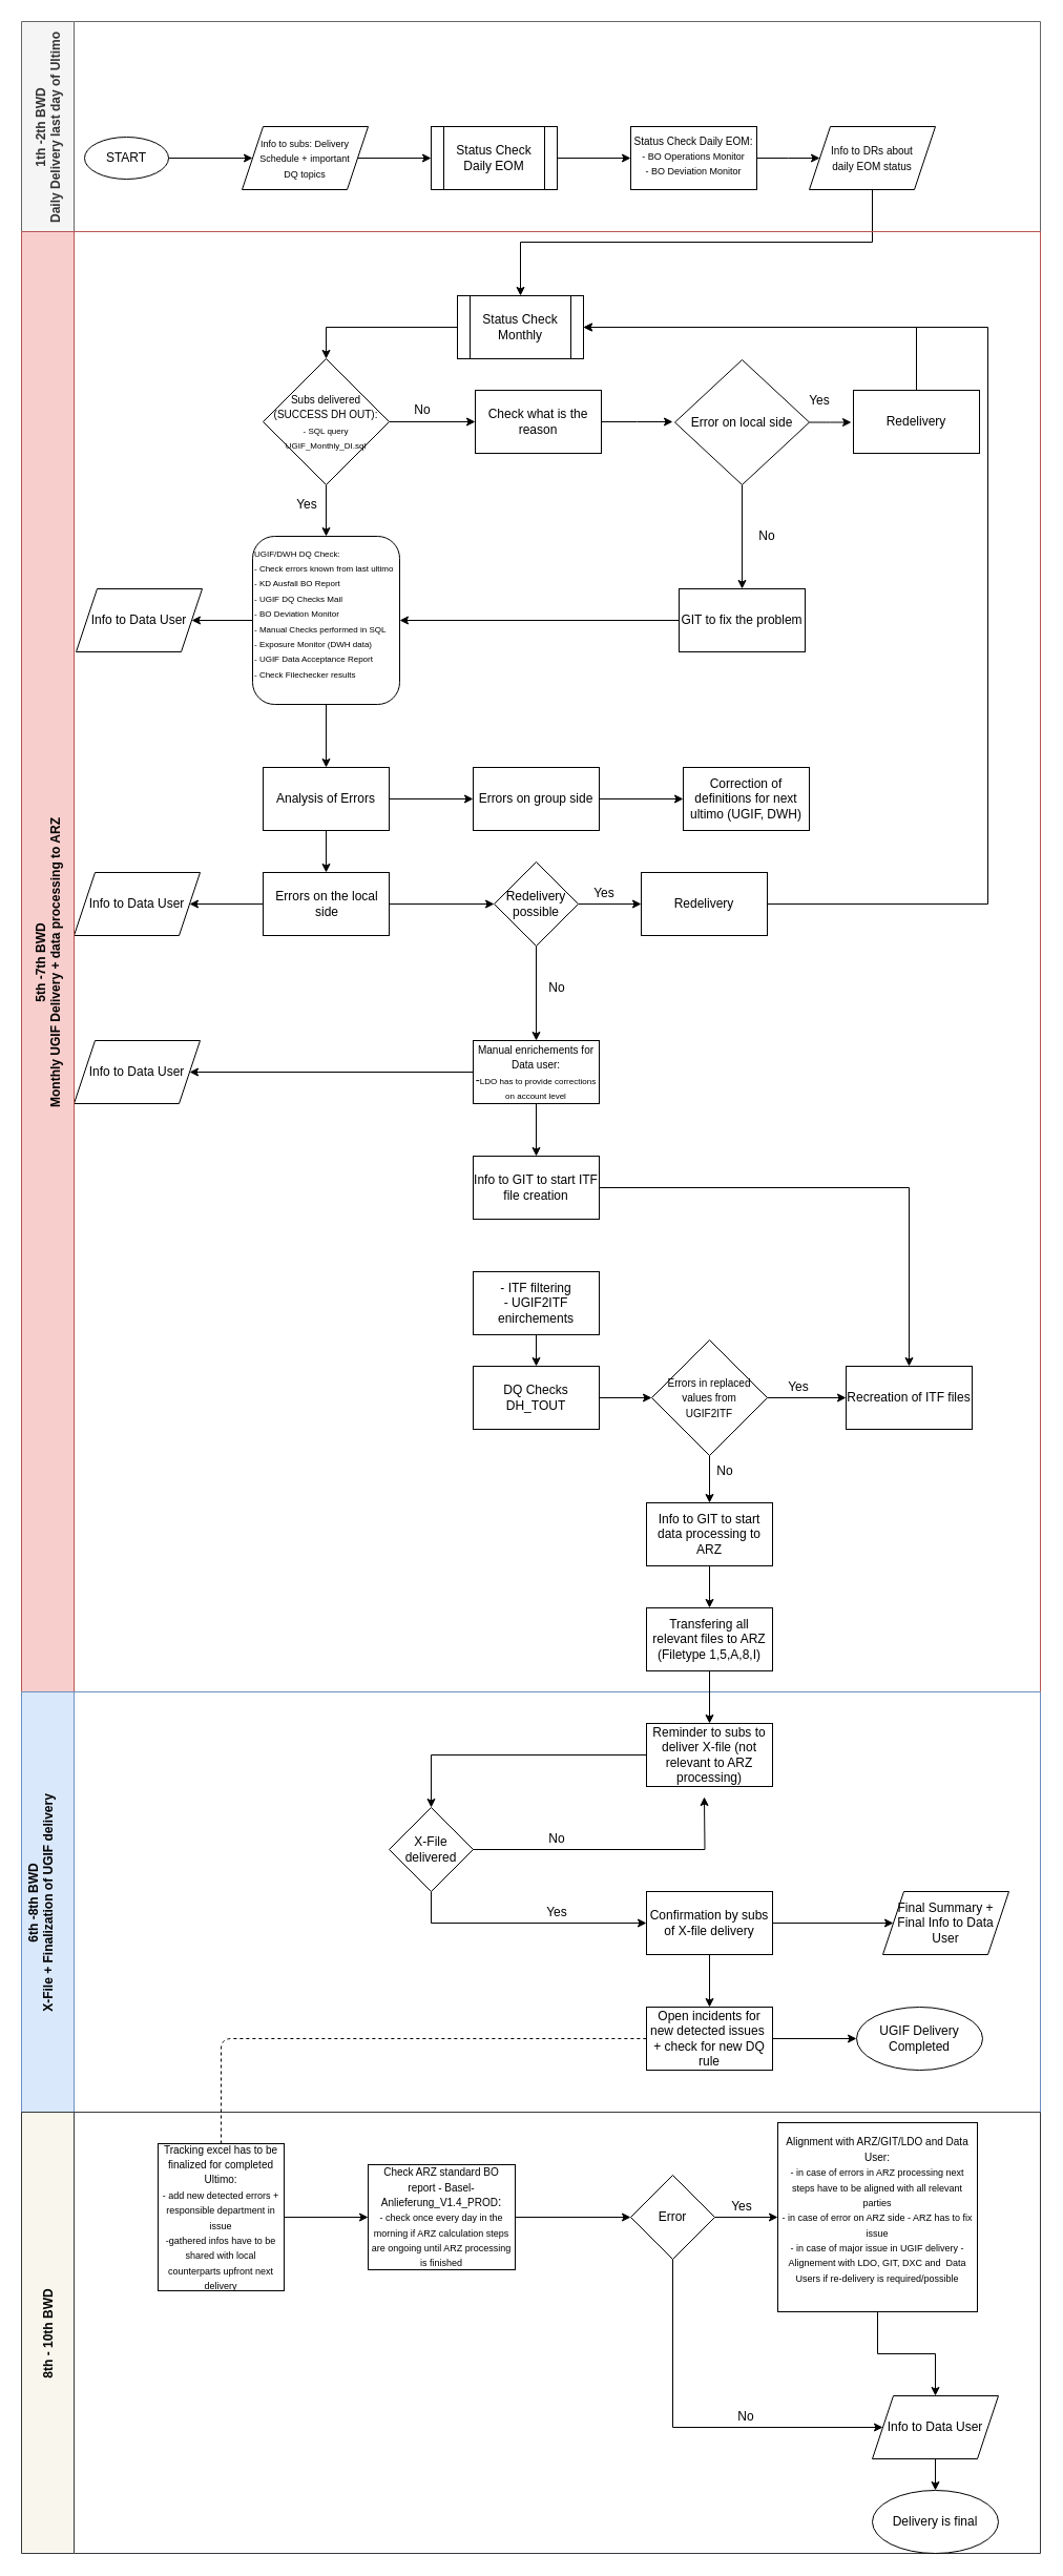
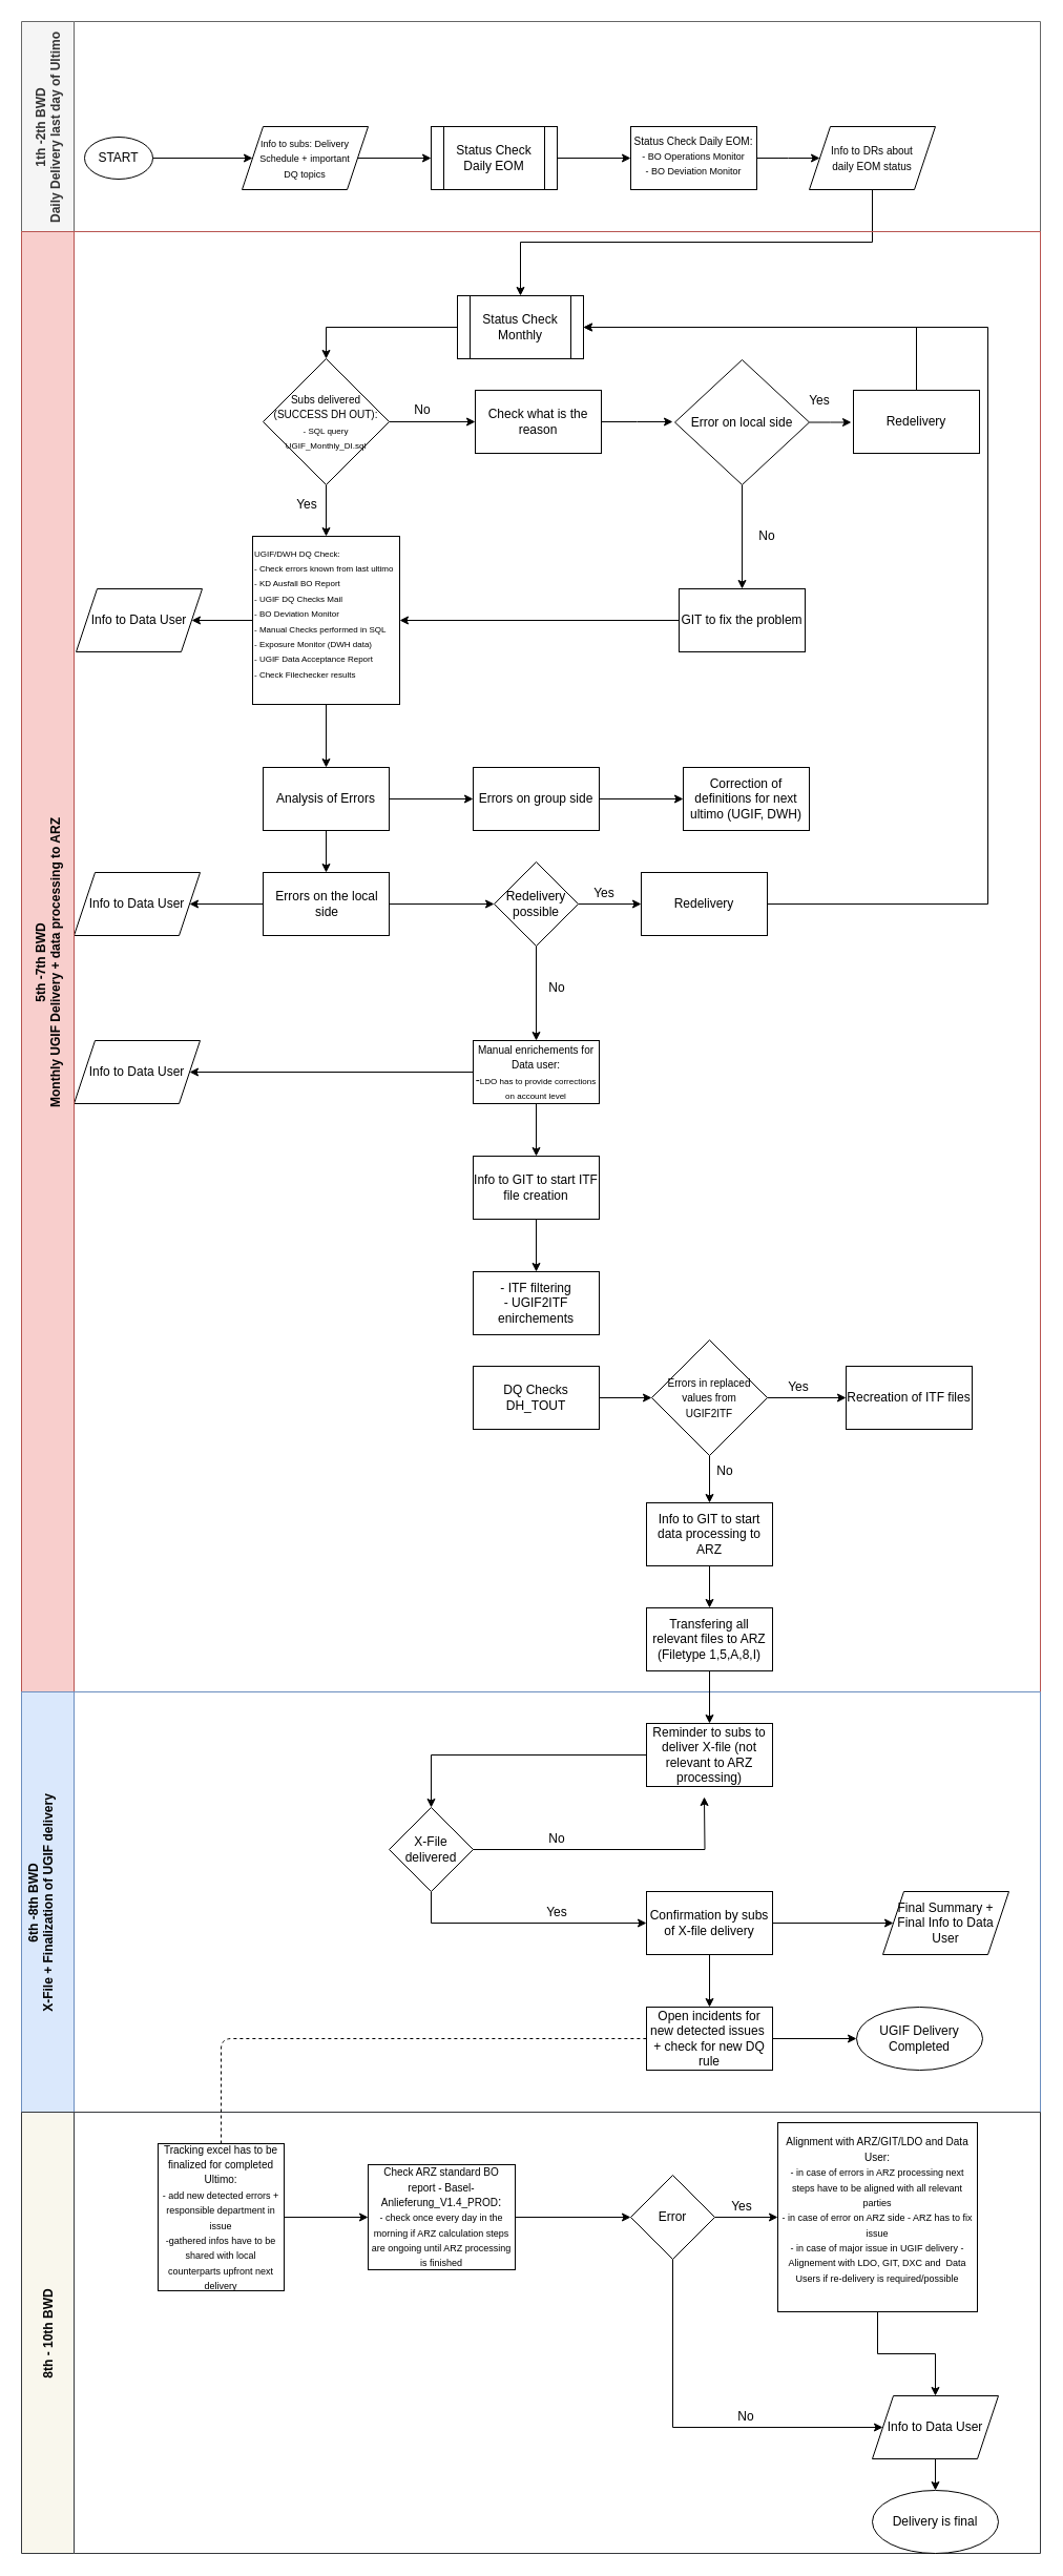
- <mxCell id="2" value="START" style="ellipse;whiteSpace=wrap;html=1;" vertex="1" parent="1"><mxGeometry x="80" y="130" width="80" height="40" as="geometry" /></mxCell>
+ <mxCell id="2" value="START" style="ellipse;whiteSpace=wrap;html=1;" vertex="1" parent="1"><mxGeometry x="80" y="130" width="65" height="40" as="geometry" /></mxCell>
- <mxCell id="13" value="&lt;div align=&quot;left&quot;&gt;&lt;font style=&quot;font-size: 8px&quot;&gt;UGIF/DWH DQ Check:&lt;/font&gt;&lt;/div&gt;&lt;div align=&quot;left&quot;&gt;&lt;font style=&quot;font-size: 8px&quot;&gt;- Check errors known from last ultimo&lt;/font&gt;&lt;/div&gt;&lt;div align=&quot;left&quot;&gt;&lt;font style=&quot;font-size: 8px&quot;&gt;- KD Ausfall BO Report&lt;/font&gt;&lt;/div&gt;&lt;div align=&quot;left&quot;&gt;&lt;font style=&quot;font-size: 8px&quot;&gt;- UGIF DQ Checks Mail&lt;/font&gt;&lt;/div&gt;&lt;div align=&quot;left&quot;&gt;&lt;font style=&quot;font-size: 8px&quot;&gt;- BO Deviation Monitor&lt;/font&gt;&lt;/div&gt;&lt;div align=&quot;left&quot;&gt;&lt;font style=&quot;font-size: 8px&quot;&gt;- Manual Checks performed in SQL&lt;/font&gt;&lt;/div&gt;&lt;div align=&quot;left&quot;&gt;&lt;font style=&quot;font-size: 8px&quot;&gt;- Exposure Monitor (DWH data)&lt;/font&gt;&lt;/div&gt;&lt;div align=&quot;left&quot;&gt;&lt;font style=&quot;font-size: 8px&quot;&gt;- UGIF Data Acceptance Report&lt;/font&gt;&lt;/div&gt;&lt;div align=&quot;left&quot;&gt;&lt;font style=&quot;font-size: 8px&quot;&gt;- Check Filechecker results&lt;/font&gt;&lt;br&gt;&lt;/div&gt;&lt;div align=&quot;left&quot;&gt;&lt;br&gt;&lt;/div&gt;" style="whiteSpace=wrap;html=1;align=left;rounded=1;" vertex="1" parent="1"><mxGeometry x="240" y="510" width="140" height="160" as="geometry" /></mxCell>
+ <mxCell id="13" value="&lt;div align=&quot;left&quot;&gt;&lt;font style=&quot;font-size: 8px&quot;&gt;UGIF/DWH DQ Check:&lt;/font&gt;&lt;/div&gt;&lt;div align=&quot;left&quot;&gt;&lt;font style=&quot;font-size: 8px&quot;&gt;- Check errors known from last ultimo&lt;/font&gt;&lt;/div&gt;&lt;div align=&quot;left&quot;&gt;&lt;font style=&quot;font-size: 8px&quot;&gt;- KD Ausfall BO Report&lt;/font&gt;&lt;/div&gt;&lt;div align=&quot;left&quot;&gt;&lt;font style=&quot;font-size: 8px&quot;&gt;- UGIF DQ Checks Mail&lt;/font&gt;&lt;/div&gt;&lt;div align=&quot;left&quot;&gt;&lt;font style=&quot;font-size: 8px&quot;&gt;- BO Deviation Monitor&lt;/font&gt;&lt;/div&gt;&lt;div align=&quot;left&quot;&gt;&lt;font style=&quot;font-size: 8px&quot;&gt;- Manual Checks performed in SQL&lt;/font&gt;&lt;/div&gt;&lt;div align=&quot;left&quot;&gt;&lt;font style=&quot;font-size: 8px&quot;&gt;- Exposure Monitor (DWH data)&lt;/font&gt;&lt;/div&gt;&lt;div align=&quot;left&quot;&gt;&lt;font style=&quot;font-size: 8px&quot;&gt;- UGIF Data Acceptance Report&lt;/font&gt;&lt;/div&gt;&lt;div align=&quot;left&quot;&gt;&lt;font style=&quot;font-size: 8px&quot;&gt;- Check Filechecker results&lt;/font&gt;&lt;br&gt;&lt;/div&gt;&lt;div align=&quot;left&quot;&gt;&lt;br&gt;&lt;/div&gt;" style="rounded=0;whiteSpace=wrap;html=1;align=left;" vertex="1" parent="1"><mxGeometry x="240" y="510" width="140" height="160" as="geometry" /></mxCell>
- <mxCell id="56" value="" style="edgeStyle=orthogonalEdgeStyle;rounded=0;orthogonalLoop=1;jettySize=auto;html=1;" edge="1" parent="55" source="57" target="65"><mxGeometry relative="1" as="geometry" /></mxCell>
+ <mxCell id="56" value="" style="edgeStyle=orthogonalEdgeStyle;rounded=0;orthogonalLoop=1;jettySize=auto;html=1;" edge="1" parent="55" source="57" target="59"><mxGeometry relative="1" as="geometry" /></mxCell>
- <mxCell id="58" value="" style="edgeStyle=orthogonalEdgeStyle;rounded=0;orthogonalLoop=1;jettySize=auto;html=1;" edge="1" parent="55" source="59" target="61"><mxGeometry relative="1" as="geometry" /></mxCell>
